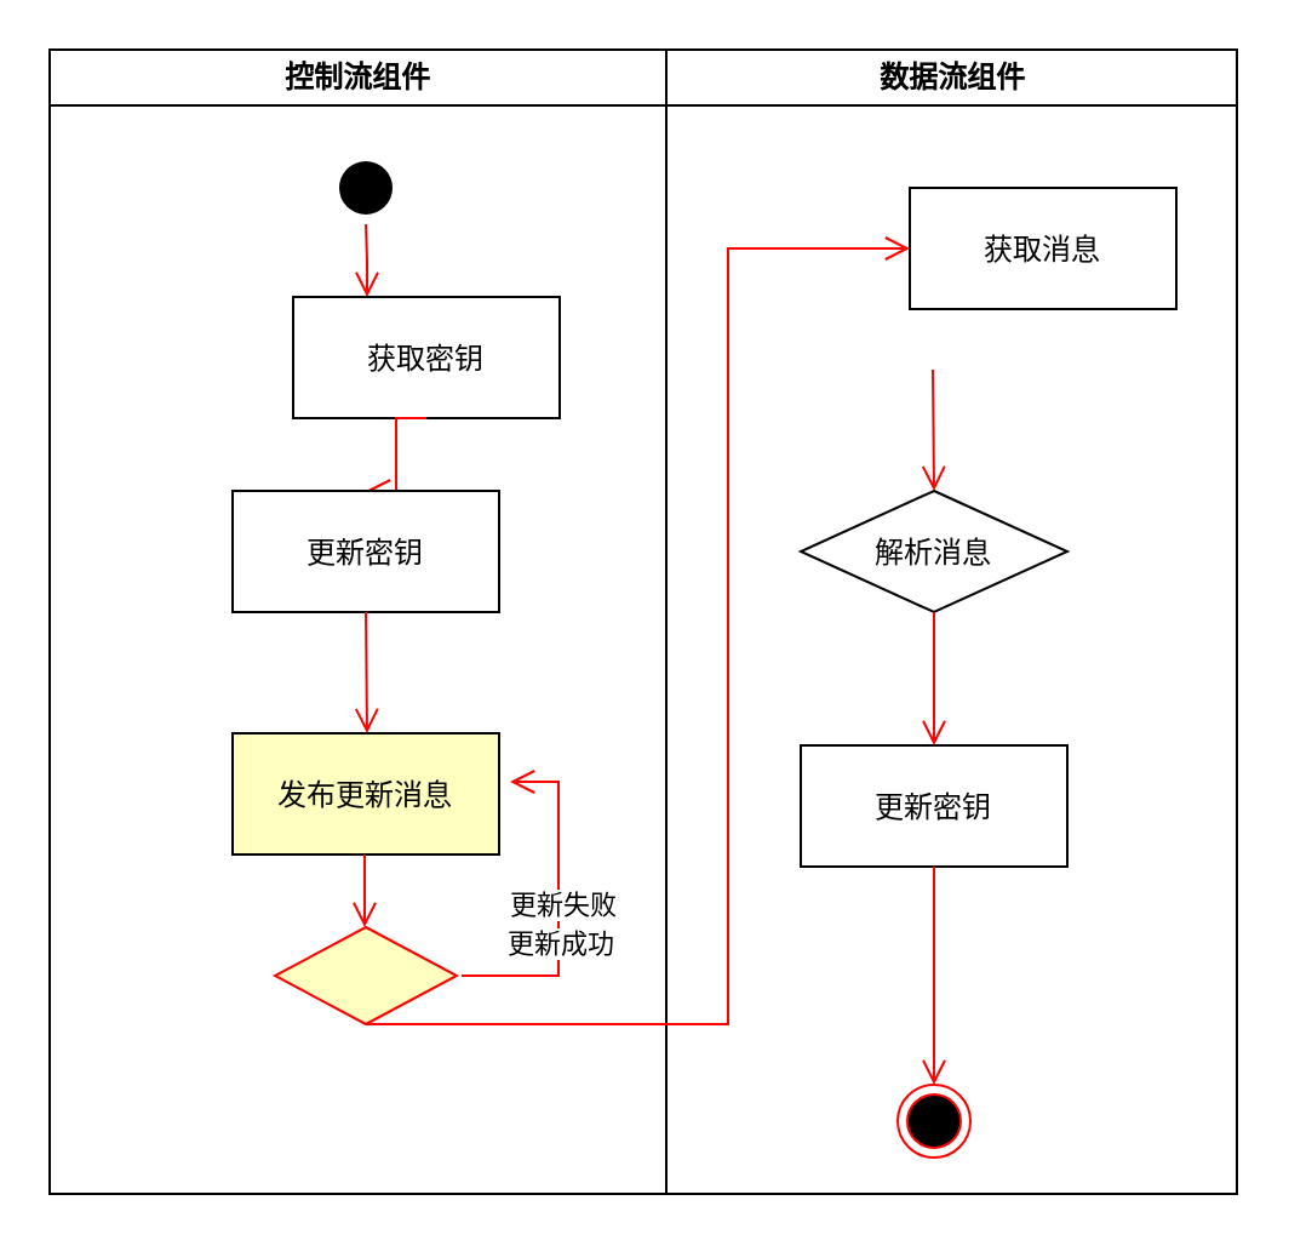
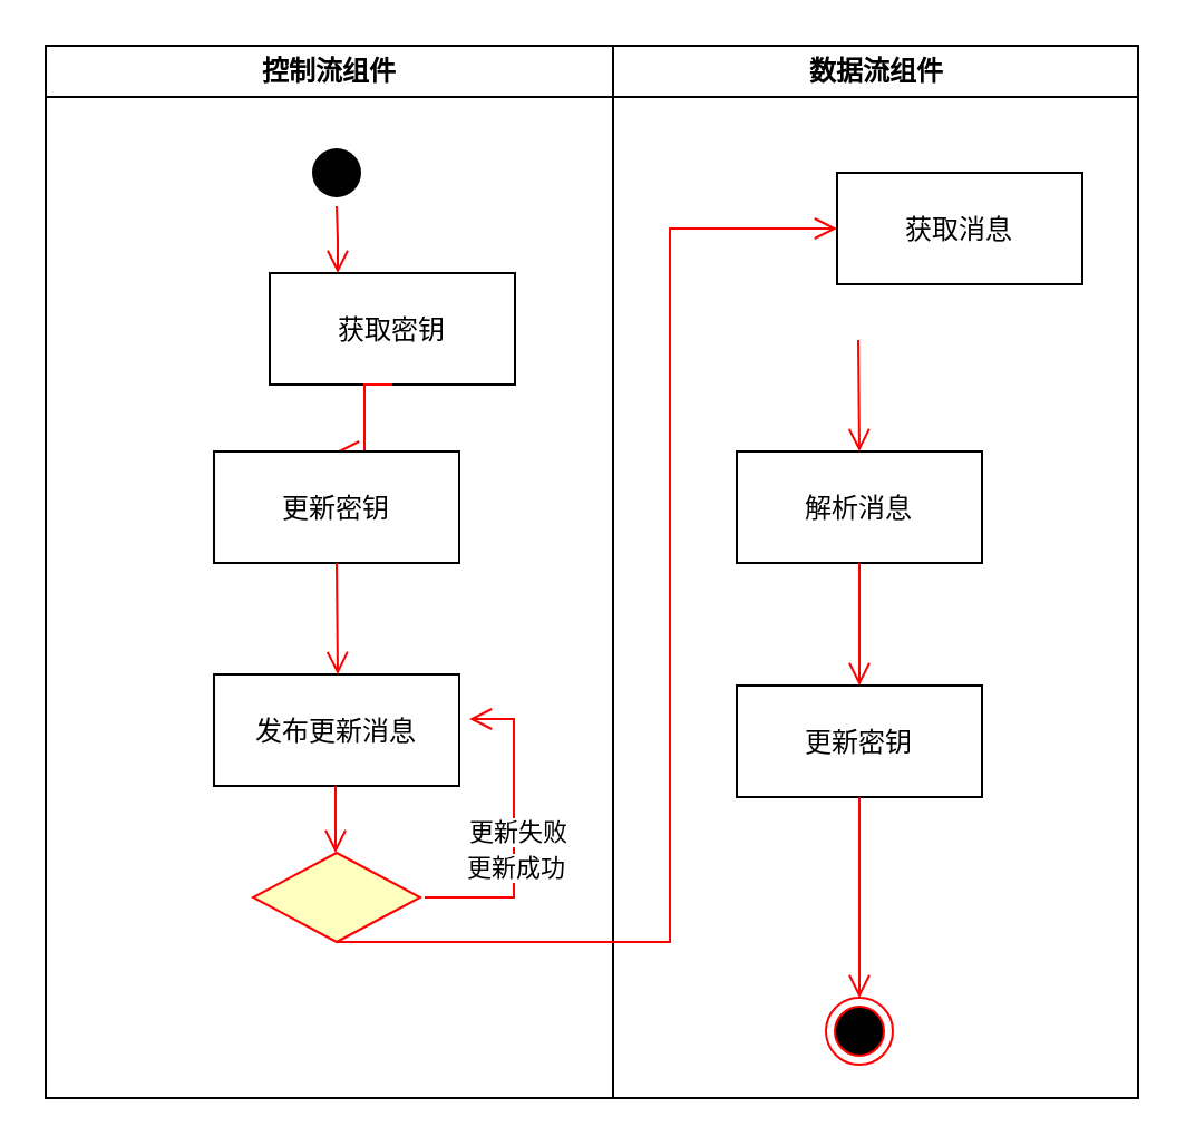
- <mxCell id="17" value="解析消息" style="rhombus;" vertex="1" parent="12"><mxGeometry x="55.5" y="182" width="110" height="50" as="geometry" /></mxCell>
+ <mxCell id="17" value="解析消息" style="" vertex="1" parent="12"><mxGeometry x="55.5" y="182" width="110" height="50" as="geometry" /></mxCell>
- <mxCell id="8" value="发布更新消息" style="fillColor=#ffffc0;" vertex="1" parent="2"><mxGeometry x="75.5" y="282" width="110" height="50" as="geometry" /></mxCell>
+ <mxCell id="8" value="发布更新消息" style="" vertex="1" parent="2"><mxGeometry x="75.5" y="282" width="110" height="50" as="geometry" /></mxCell>
